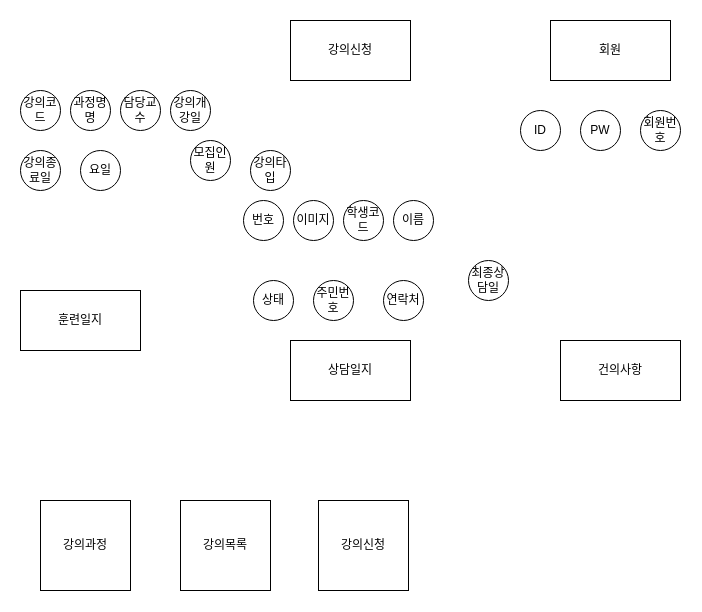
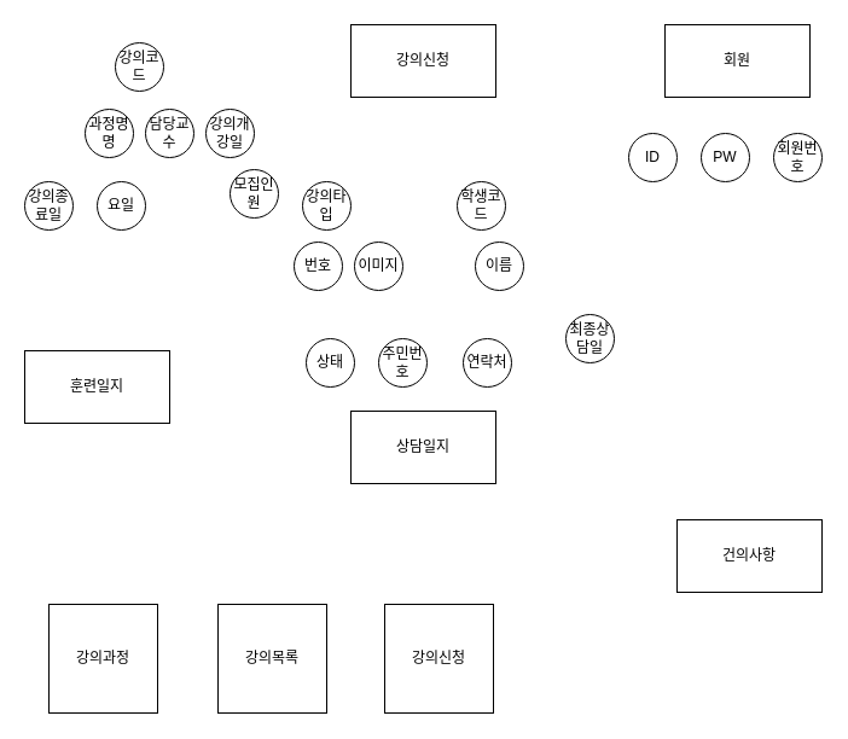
- <mxCell id="19" value="강의코드" style="ellipse;whiteSpace=wrap;html=1;" vertex="1" parent="1"><mxGeometry x="20" y="90" width="40" height="40" as="geometry" /></mxCell>
+ <mxCell id="19" value="강의코드" style="ellipse;whiteSpace=wrap;html=1;" vertex="1" parent="1"><mxGeometry x="95" y="35" width="40" height="40" as="geometry" /></mxCell>
- <mxCell id="13" value="학생코드" style="ellipse;whiteSpace=wrap;html=1;" vertex="1" parent="1"><mxGeometry x="343" y="200" width="40" height="40" as="geometry" /></mxCell>
+ <mxCell id="13" value="학생코드" style="ellipse;whiteSpace=wrap;html=1;" vertex="1" parent="1"><mxGeometry x="378" y="150" width="40" height="40" as="geometry" /></mxCell>
- <mxCell id="7" value="건의사항" style="whiteSpace=wrap;html=1;" vertex="1" parent="1"><mxGeometry x="560" y="340" width="120" height="60" as="geometry" /></mxCell>
+ <mxCell id="7" value="건의사항" style="whiteSpace=wrap;html=1;" vertex="1" parent="1"><mxGeometry x="560" y="430" width="120" height="60" as="geometry" /></mxCell>
